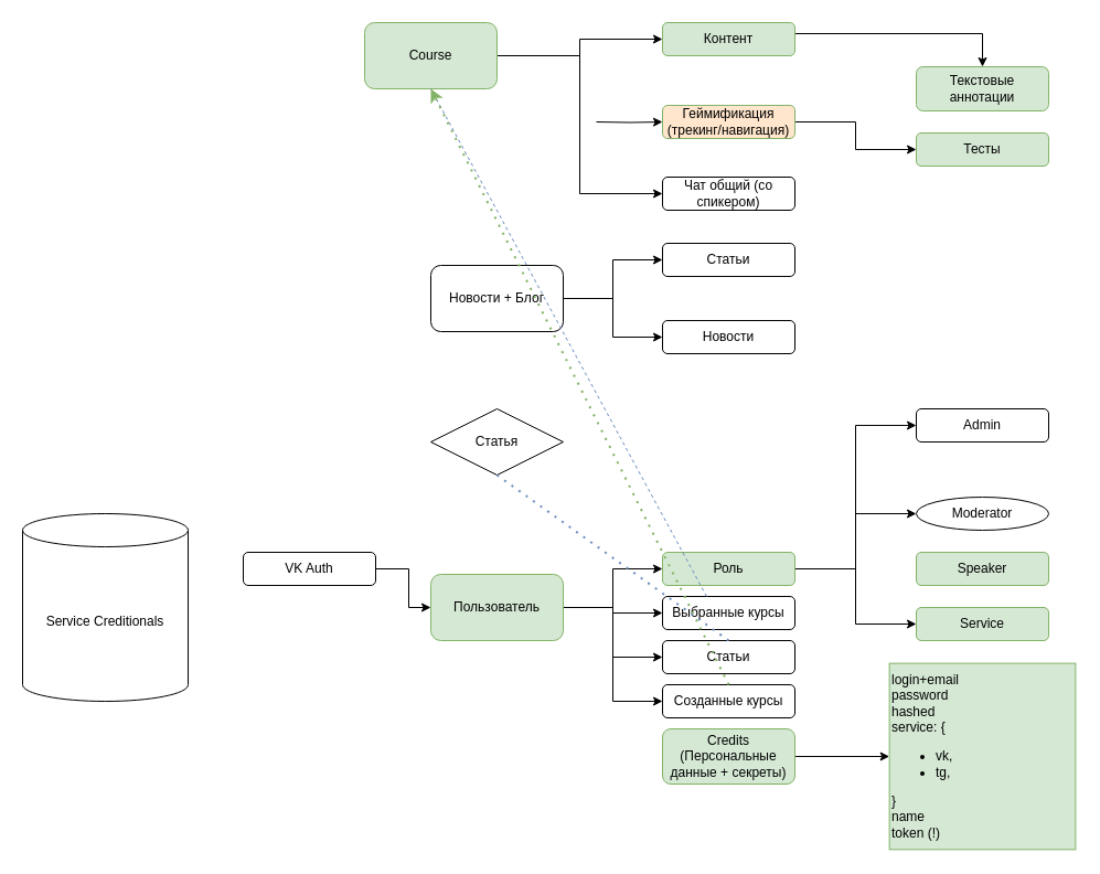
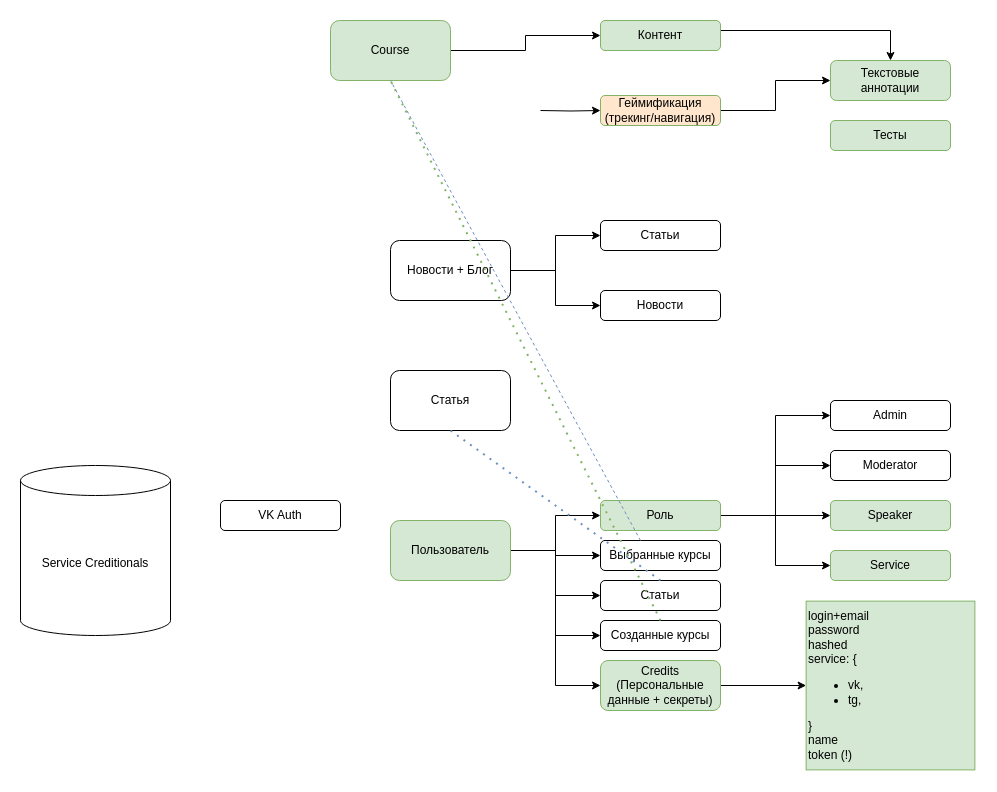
- <mxCell id="9" style="edgeStyle=orthogonalEdgeStyle;rounded=0;orthogonalLoop=1;jettySize=auto;html=1;entryX=0;entryY=0.5;entryDx=0;entryDy=0;" edge="1" parent="1" source="10" target="44"><mxGeometry relative="1" as="geometry" /></mxCell>
+ <mxCell id="9" style="edgeStyle=orthogonalEdgeStyle;rounded=0;orthogonalLoop=1;jettySize=auto;html=1;" edge="1" parent="1" source="10" target="11"><mxGeometry relative="1" as="geometry" /></mxCell>
- <mxCell id="4" style="edgeStyle=orthogonalEdgeStyle;rounded=0;orthogonalLoop=1;jettySize=auto;html=1;entryX=0;entryY=0.5;entryDx=0;entryDy=0;" edge="1" parent="1" source="5" target="8"><mxGeometry relative="1" as="geometry" /></mxCell>
- <mxCell id="8" value="Чат общий (со спикером)" style="rounded=1;whiteSpace=wrap;html=1;" vertex="1" parent="1"><mxGeometry x="600" y="160" width="120" height="30" as="geometry" /></mxCell>
- <mxCell id="39" value="" style="endArrow=classic;dashed=1;html=1;dashPattern=1 3;strokeWidth=2;exitX=0.5;exitY=0;exitDx=0;exitDy=0;entryX=0.5;entryY=1;entryDx=0;entryDy=0;fillColor=#d5e8d4;strokeColor=#82b366;" edge="1" parent="1" source="36" target="5"><mxGeometry width="50" height="50" relative="1" as="geometry"><mxPoint x="730" y="650" as="sourcePoint" /><mxPoint x="780" y="600" as="targetPoint" /></mxGeometry></mxCell>
+ <mxCell id="39" value="" style="endArrow=none;dashed=1;html=1;dashPattern=1 3;strokeWidth=2;exitX=0.5;exitY=0;exitDx=0;exitDy=0;entryX=0.5;entryY=1;entryDx=0;entryDy=0;fillColor=#d5e8d4;strokeColor=#82b366;" edge="1" parent="1" source="36" target="5"><mxGeometry width="50" height="50" relative="1" as="geometry"><mxPoint x="730" y="650" as="sourcePoint" /><mxPoint x="780" y="600" as="targetPoint" /></mxGeometry></mxCell>
- <mxCell id="30" value="Admin" style="rounded=1;whiteSpace=wrap;html=1;" vertex="1" parent="1"><mxGeometry x="830" y="370" width="120" height="30" as="geometry" /></mxCell>
+ <mxCell id="30" value="Admin" style="rounded=1;whiteSpace=wrap;html=1;" vertex="1" parent="1"><mxGeometry x="830" y="400" width="120" height="30" as="geometry" /></mxCell>
- <mxCell id="37" value="Статья" style="rhombus;whiteSpace=wrap;html=1;" vertex="1" parent="1"><mxGeometry x="390" y="370" width="120" height="60" as="geometry" /></mxCell>
+ <mxCell id="37" value="Статья" style="rounded=1;whiteSpace=wrap;html=1;" vertex="1" parent="1"><mxGeometry x="390" y="370" width="120" height="60" as="geometry" /></mxCell>
- <mxCell id="42" value="Moderator" style="ellipse;whiteSpace=wrap;html=1;" vertex="1" parent="1"><mxGeometry x="830" y="450" width="120" height="30" as="geometry" /></mxCell>
+ <mxCell id="42" value="Moderator" style="rounded=1;whiteSpace=wrap;html=1;" vertex="1" parent="1"><mxGeometry x="830" y="450" width="120" height="30" as="geometry" /></mxCell>
+ <mxCell id="25" style="edgeStyle=orthogonalEdgeStyle;rounded=0;orthogonalLoop=1;jettySize=auto;html=1;" edge="1" parent="1" source="29" target="31"><mxGeometry relative="1" as="geometry" /></mxCell>
- <mxCell id="23" style="edgeStyle=orthogonalEdgeStyle;rounded=0;orthogonalLoop=1;jettySize=auto;html=1;entryX=0;entryY=0.5;entryDx=0;entryDy=0;" edge="1" parent="1" source="24" target="22"><mxGeometry relative="1" as="geometry"><Array as="points"><mxPoint x="370" y="550" /></Array></mxGeometry></mxCell>
+ <mxCell id="21" style="edgeStyle=orthogonalEdgeStyle;rounded=0;orthogonalLoop=1;jettySize=auto;html=1;entryX=0;entryY=0.5;entryDx=0;entryDy=0;" edge="1" parent="1" source="22" target="41"><mxGeometry relative="1" as="geometry" /></mxCell>
